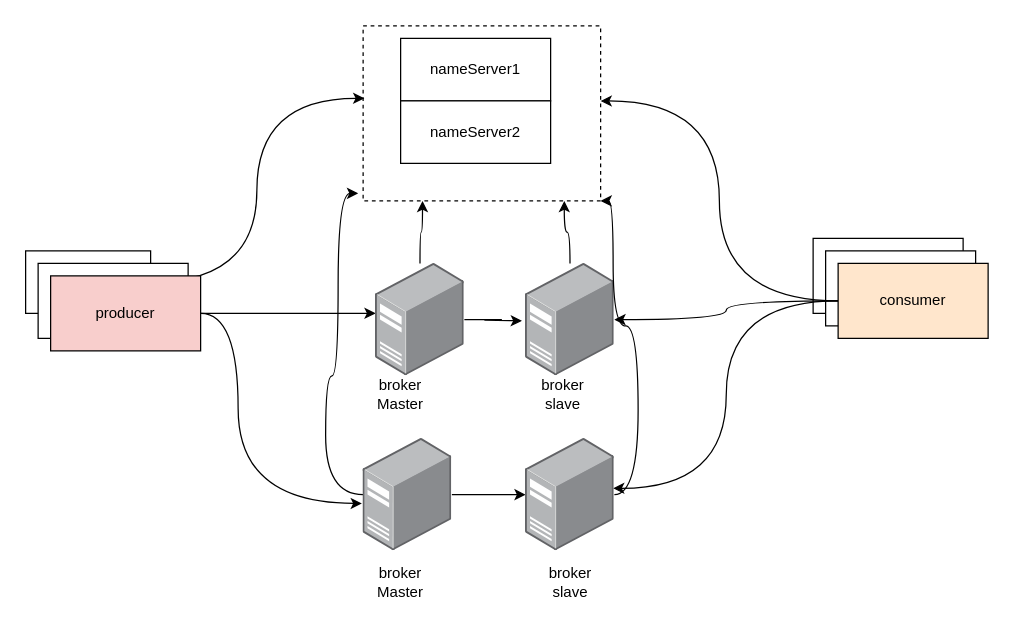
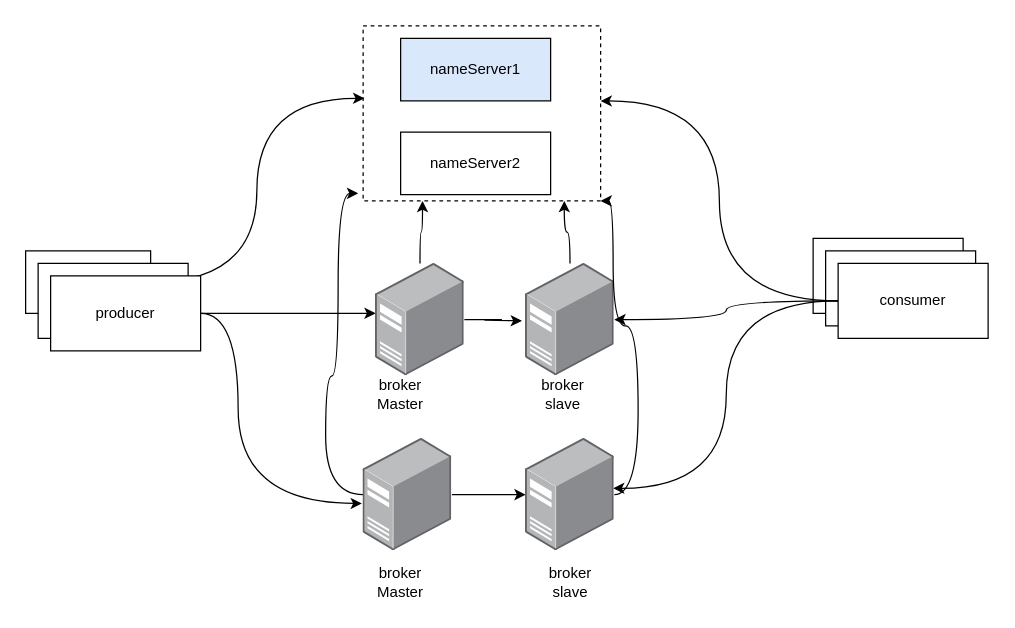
- <mxCell id="3" value="nameServer1" style="rounded=0;whiteSpace=wrap;html=1;" vertex="1" parent="1"><mxGeometry x="320" y="30" width="120" height="50" as="geometry" /></mxCell>
+ <mxCell id="3" value="nameServer1" style="rounded=0;whiteSpace=wrap;html=1;fillColor=#dae8fc;" vertex="1" parent="1"><mxGeometry x="320" y="30" width="120" height="50" as="geometry" /></mxCell>
- <mxCell id="4" value="nameServer2" style="rounded=0;whiteSpace=wrap;html=1;" vertex="1" parent="1"><mxGeometry x="320" y="80" width="120" height="50" as="geometry" /></mxCell>
+ <mxCell id="4" value="nameServer2" style="rounded=0;whiteSpace=wrap;html=1;" vertex="1" parent="1"><mxGeometry x="320" y="105" width="120" height="50" as="geometry" /></mxCell>
- <mxCell id="16" value="consumer" style="rounded=0;whiteSpace=wrap;html=1;fillColor=#ffe6cc;" vertex="1" parent="1"><mxGeometry x="670" y="210" width="120" height="60" as="geometry" /></mxCell>
+ <mxCell id="16" value="consumer" style="rounded=0;whiteSpace=wrap;html=1;" vertex="1" parent="1"><mxGeometry x="670" y="210" width="120" height="60" as="geometry" /></mxCell>
- <mxCell id="10" value="producer" style="rounded=0;whiteSpace=wrap;html=1;fillColor=#f8cecc;" vertex="1" parent="1"><mxGeometry x="40" y="220" width="120" height="60" as="geometry" /></mxCell>
+ <mxCell id="10" value="producer" style="rounded=0;whiteSpace=wrap;html=1;" vertex="1" parent="1"><mxGeometry x="40" y="220" width="120" height="60" as="geometry" /></mxCell>
